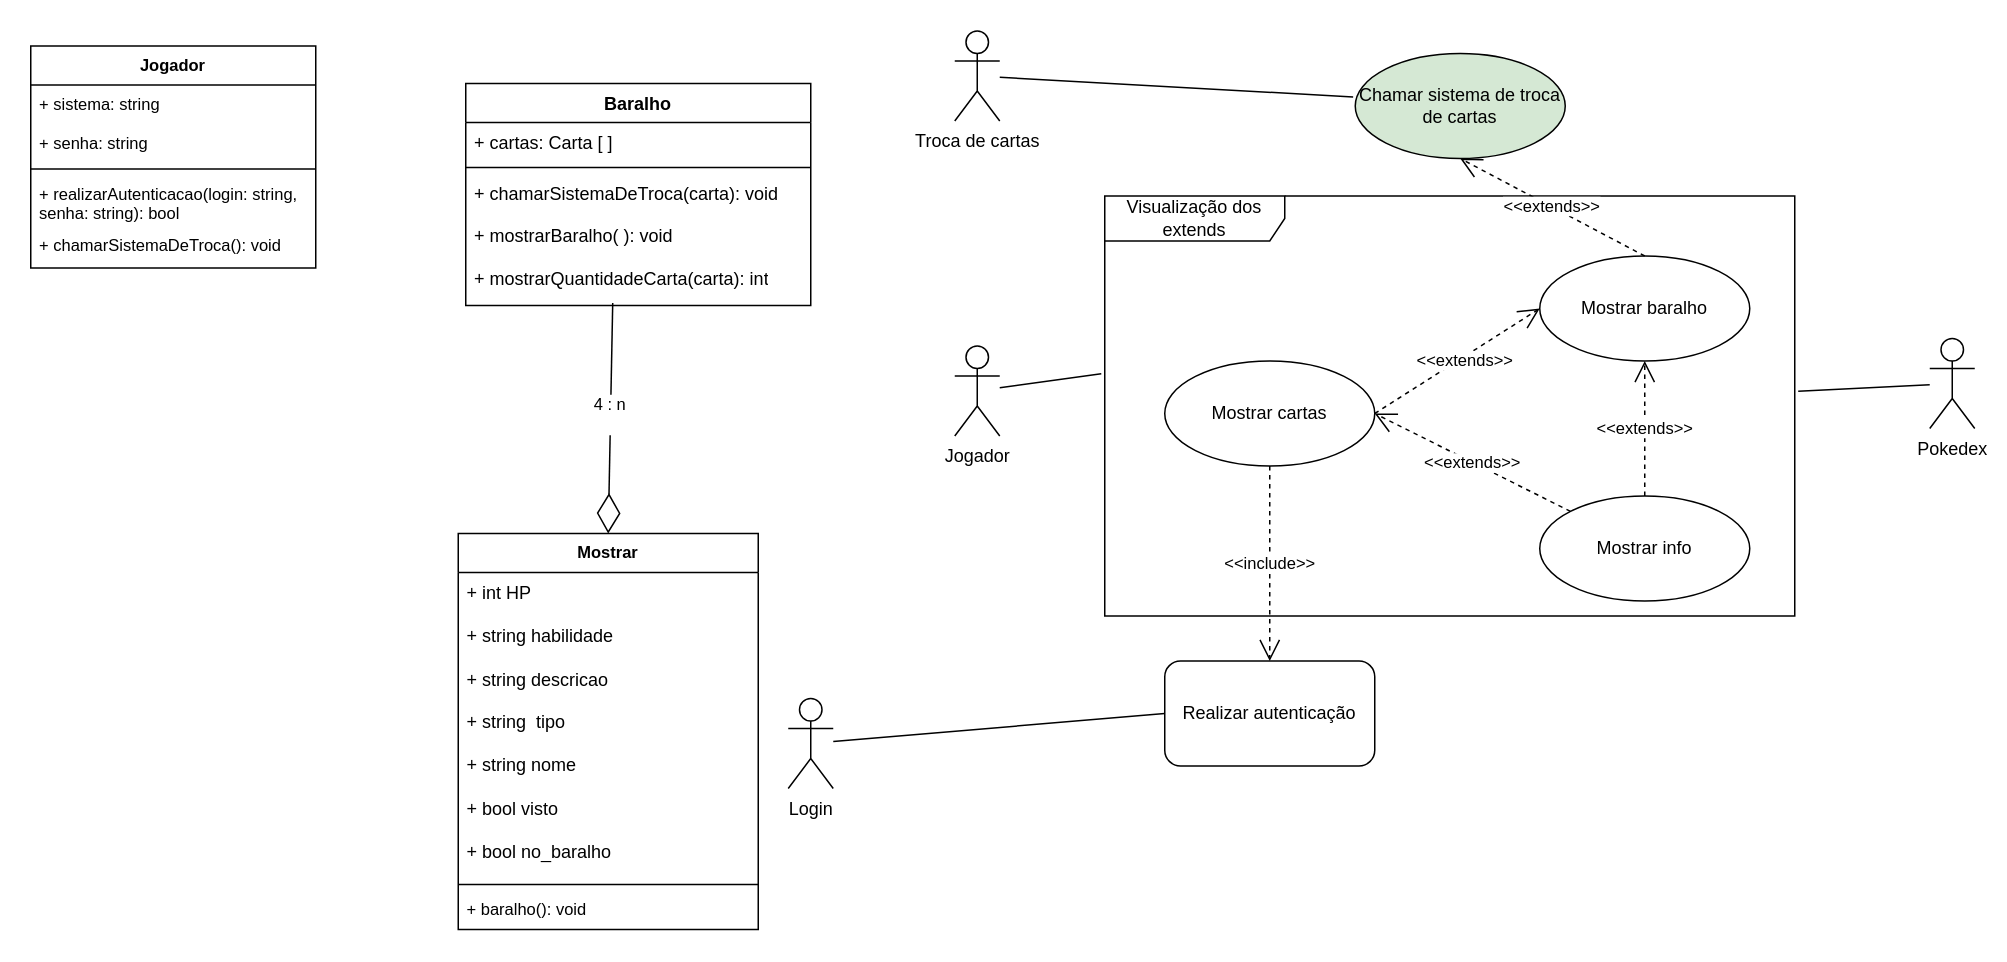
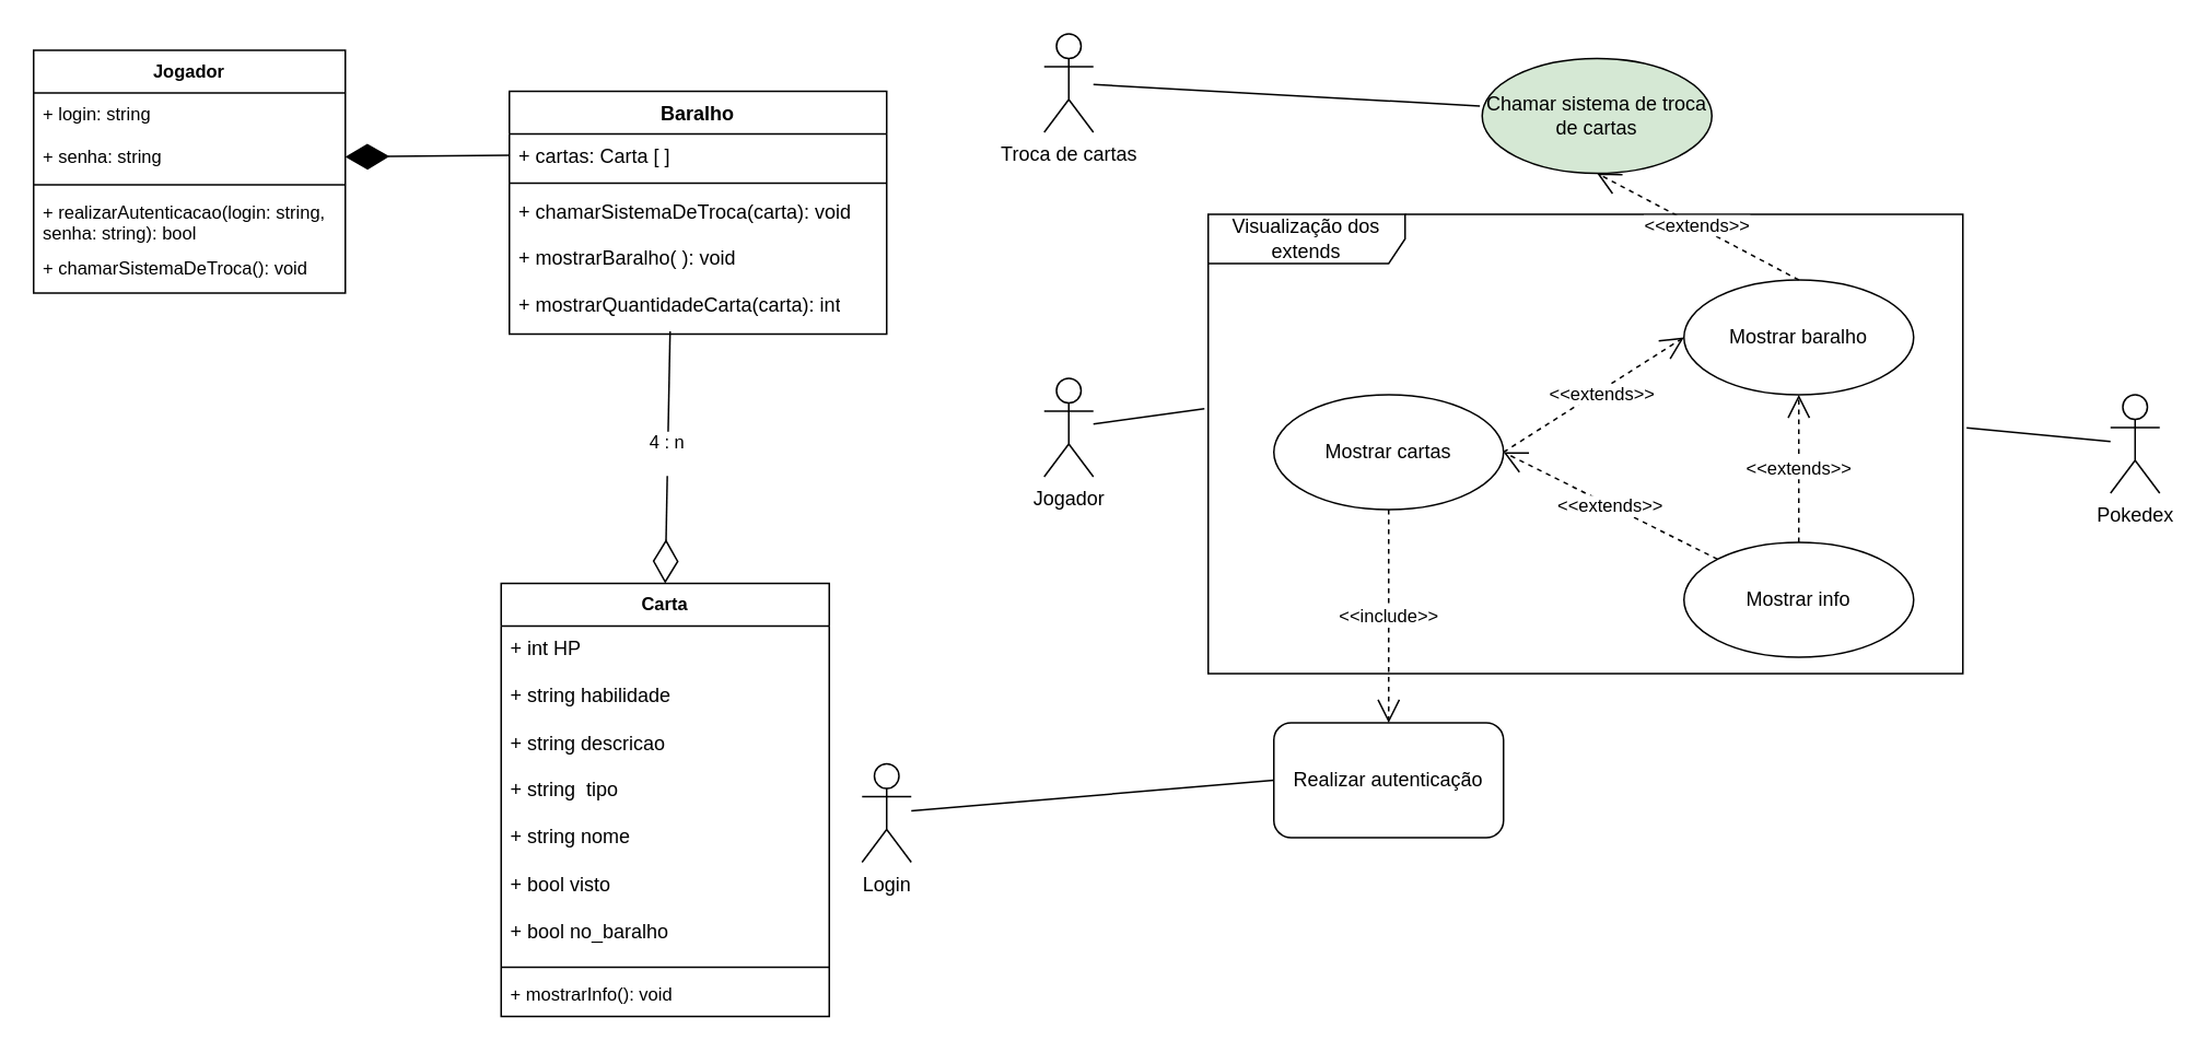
- <mxCell id="29" value="+ sistema: string" style="text;strokeColor=none;fillColor=none;align=left;verticalAlign=top;spacingLeft=4;spacingRight=4;overflow=hidden;rotatable=0;points=[[0,0.5],[1,0.5]];portConstraint=eastwest;whiteSpace=wrap;html=1;fontFamily=Helvetica;fontSize=11;fontColor=default;labelBackgroundColor=default;" vertex="1" parent="28"><mxGeometry y="26" width="190" height="26" as="geometry" /></mxCell>
+ <mxCell id="29" value="+ login: string" style="text;strokeColor=none;fillColor=none;align=left;verticalAlign=top;spacingLeft=4;spacingRight=4;overflow=hidden;rotatable=0;points=[[0,0.5],[1,0.5]];portConstraint=eastwest;whiteSpace=wrap;html=1;fontFamily=Helvetica;fontSize=11;fontColor=default;labelBackgroundColor=default;" vertex="1" parent="28"><mxGeometry y="26" width="190" height="26" as="geometry" /></mxCell>
+ <mxCell id="34" value="" style="endArrow=diamondThin;endFill=1;endSize=24;html=1;rounded=0;strokeColor=default;align=center;verticalAlign=middle;fontFamily=Helvetica;fontSize=11;fontColor=default;labelBackgroundColor=default;exitX=0;exitY=0.5;exitDx=0;exitDy=0;entryX=1;entryY=0.5;entryDx=0;entryDy=0;" edge="1" parent="1" source="3" target="30"><mxGeometry width="160" relative="1" as="geometry"><mxPoint x="360" y="200" as="sourcePoint" /><mxPoint x="520" y="200" as="targetPoint" /></mxGeometry></mxCell>
- <mxCell id="19" value="Pokedex" style="shape=umlActor;verticalLabelPosition=bottom;verticalAlign=top;html=1;" vertex="1" parent="1"><mxGeometry x="1286" y="225" width="30" height="60" as="geometry" /></mxCell>
+ <mxCell id="19" value="Pokedex" style="shape=umlActor;verticalLabelPosition=bottom;verticalAlign=top;html=1;" vertex="1" parent="1"><mxGeometry x="1286" y="240" width="30" height="60" as="geometry" /></mxCell>
- <mxCell id="35" value="Mostrar" style="swimlane;fontStyle=1;align=center;verticalAlign=top;childLayout=stackLayout;horizontal=1;startSize=26;horizontalStack=0;resizeParent=1;resizeParentMax=0;resizeLast=0;collapsible=1;marginBottom=0;whiteSpace=wrap;html=1;fontFamily=Helvetica;fontSize=11;fontColor=default;labelBackgroundColor=default;" vertex="1" parent="1"><mxGeometry x="305" y="355" width="200" height="264" as="geometry" /></mxCell>
+ <mxCell id="35" value="Carta" style="swimlane;fontStyle=1;align=center;verticalAlign=top;childLayout=stackLayout;horizontal=1;startSize=26;horizontalStack=0;resizeParent=1;resizeParentMax=0;resizeLast=0;collapsible=1;marginBottom=0;whiteSpace=wrap;html=1;fontFamily=Helvetica;fontSize=11;fontColor=default;labelBackgroundColor=default;" vertex="1" parent="1"><mxGeometry x="305" y="355" width="200" height="264" as="geometry" /></mxCell>
- <mxCell id="38" value="+ baralho(): void" style="text;strokeColor=none;fillColor=none;align=left;verticalAlign=top;spacingLeft=4;spacingRight=4;overflow=hidden;rotatable=0;points=[[0,0.5],[1,0.5]];portConstraint=eastwest;whiteSpace=wrap;html=1;fontFamily=Helvetica;fontSize=11;fontColor=default;labelBackgroundColor=default;" vertex="1" parent="35"><mxGeometry y="238" width="200" height="26" as="geometry" /></mxCell>
+ <mxCell id="38" value="+ mostrarInfo(): void" style="text;strokeColor=none;fillColor=none;align=left;verticalAlign=top;spacingLeft=4;spacingRight=4;overflow=hidden;rotatable=0;points=[[0,0.5],[1,0.5]];portConstraint=eastwest;whiteSpace=wrap;html=1;fontFamily=Helvetica;fontSize=11;fontColor=default;labelBackgroundColor=default;" vertex="1" parent="35"><mxGeometry y="238" width="200" height="26" as="geometry" /></mxCell>
